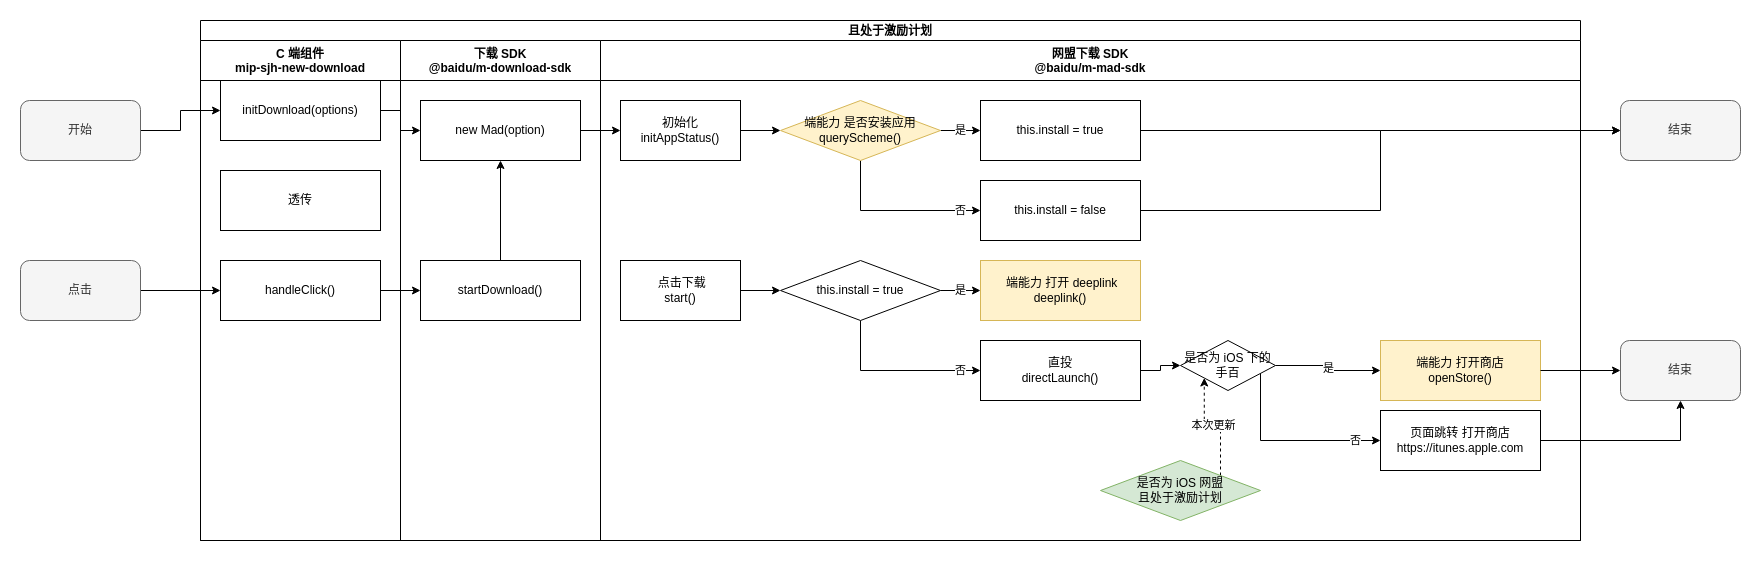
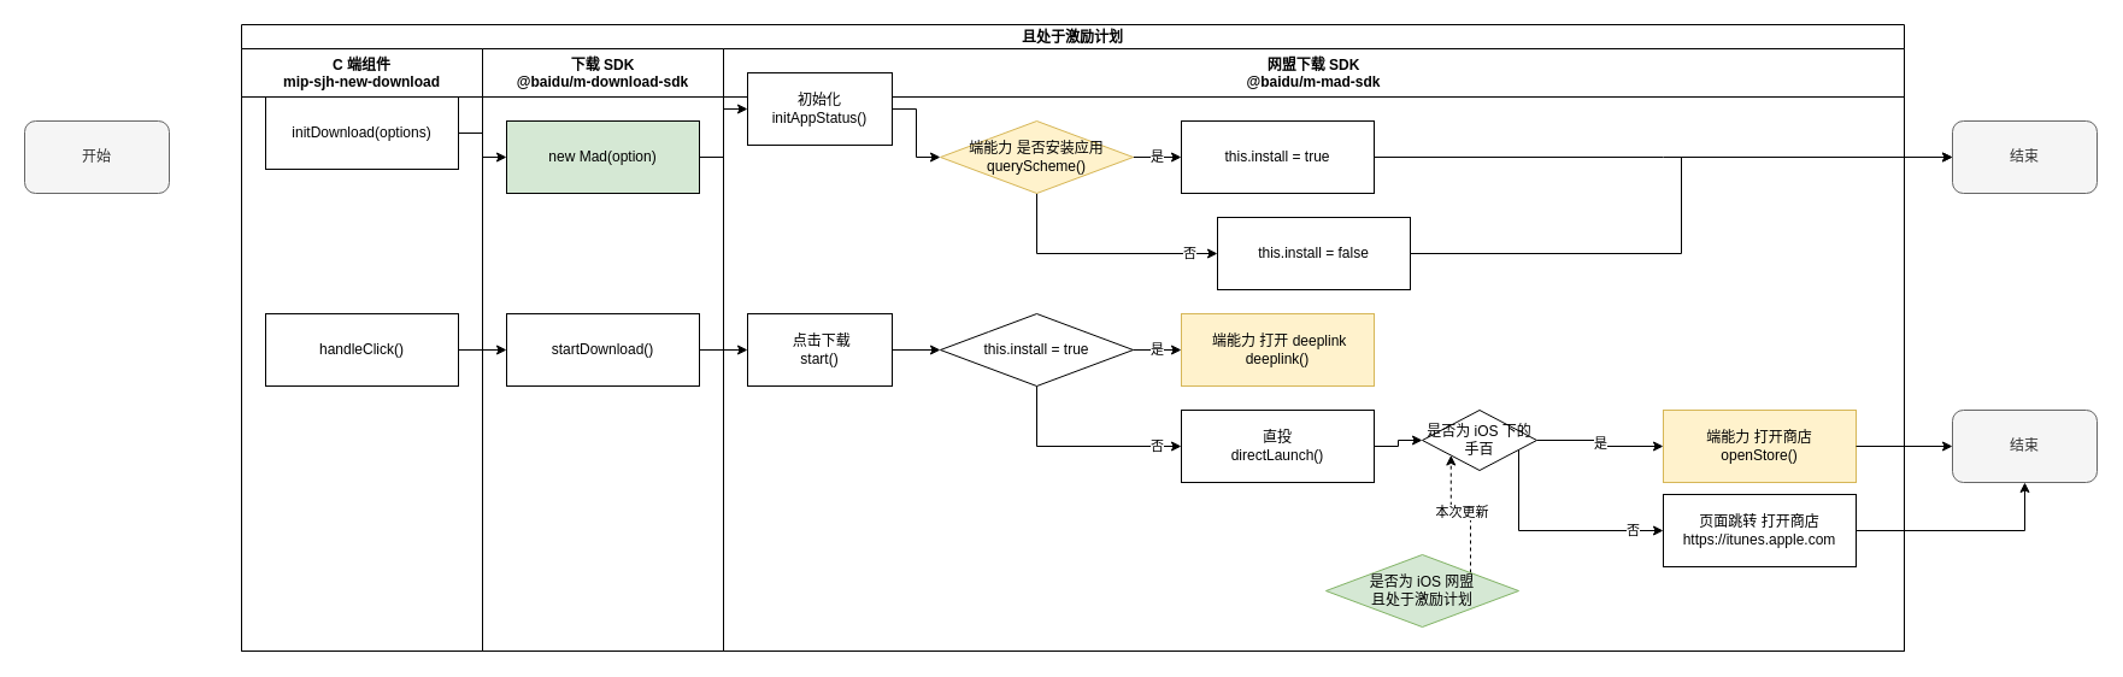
- <mxCell id="2" value="" style="edgeStyle=orthogonalEdgeStyle;rounded=0;orthogonalLoop=1;jettySize=auto;html=1;" edge="1" parent="1" source="3" target="5"><mxGeometry relative="1" as="geometry" /></mxCell>
- <mxCell id="7" value="new Mad(option)" style="rounded=1;whiteSpace=wrap;html=1;arcSize=0;" vertex="1" parent="1"><mxGeometry x="420" y="100" width="160" height="60" as="geometry" /></mxCell>
+ <mxCell id="7" value="new Mad(option)" style="rounded=1;whiteSpace=wrap;html=1;arcSize=0;fillColor=#d5e8d4;" vertex="1" parent="1"><mxGeometry x="420" y="100" width="160" height="60" as="geometry" /></mxCell>
- <mxCell id="23" value="初始化&lt;br&gt;initAppStatus()" style="rounded=1;whiteSpace=wrap;html=1;arcSize=0;" vertex="1" parent="14"><mxGeometry x="20" y="60" width="120" height="60" as="geometry" /></mxCell>
+ <mxCell id="23" value="初始化&lt;br&gt;initAppStatus()" style="rounded=1;whiteSpace=wrap;html=1;arcSize=0;" vertex="1" parent="14"><mxGeometry x="20" y="20" width="120" height="60" as="geometry" /></mxCell>
- <mxCell id="11" value="透传" style="rounded=1;whiteSpace=wrap;html=1;arcSize=0;" vertex="1" parent="9"><mxGeometry x="20" y="130" width="160" height="60" as="geometry" /></mxCell>
- <mxCell id="28" value="&lt;span&gt;this.install = false&lt;/span&gt;" style="whiteSpace=wrap;html=1;rounded=1;arcSize=0;" vertex="1" parent="14"><mxGeometry x="380" y="140" width="160" height="60" as="geometry" /></mxCell>
+ <mxCell id="28" value="&lt;span&gt;this.install = false&lt;/span&gt;" style="whiteSpace=wrap;html=1;rounded=1;arcSize=0;" vertex="1" parent="14"><mxGeometry x="410" y="140" width="160" height="60" as="geometry" /></mxCell>
- <mxCell id="38" style="edgeStyle=orthogonalEdgeStyle;rounded=0;orthogonalLoop=1;jettySize=auto;html=1;" edge="1" parent="8" source="13" target="7"><mxGeometry relative="1" as="geometry" /></mxCell>
+ <mxCell id="38" style="edgeStyle=orthogonalEdgeStyle;rounded=0;orthogonalLoop=1;jettySize=auto;html=1;entryX=0;entryY=0.5;entryDx=0;entryDy=0;" edge="1" parent="8" source="13" target="34"><mxGeometry relative="1" as="geometry" /></mxCell>
- <mxCell id="40" value="点击" style="rounded=1;whiteSpace=wrap;html=1;fillColor=#f5f5f5;strokeColor=#666666;fontColor=#333333;" vertex="1" parent="1"><mxGeometry x="20" y="260" width="120" height="60" as="geometry" /></mxCell>
- <mxCell id="39" value="" style="edgeStyle=orthogonalEdgeStyle;rounded=0;orthogonalLoop=1;jettySize=auto;html=1;" edge="1" parent="1" source="40" target="10"><mxGeometry relative="1" as="geometry" /></mxCell>
